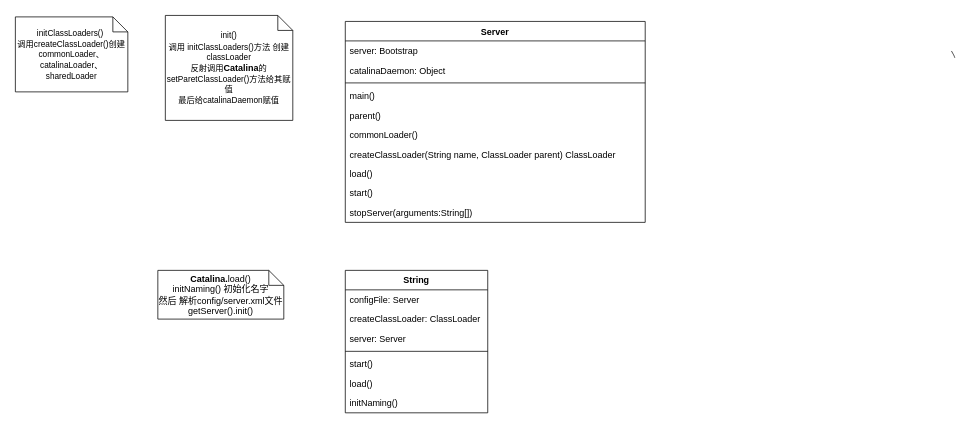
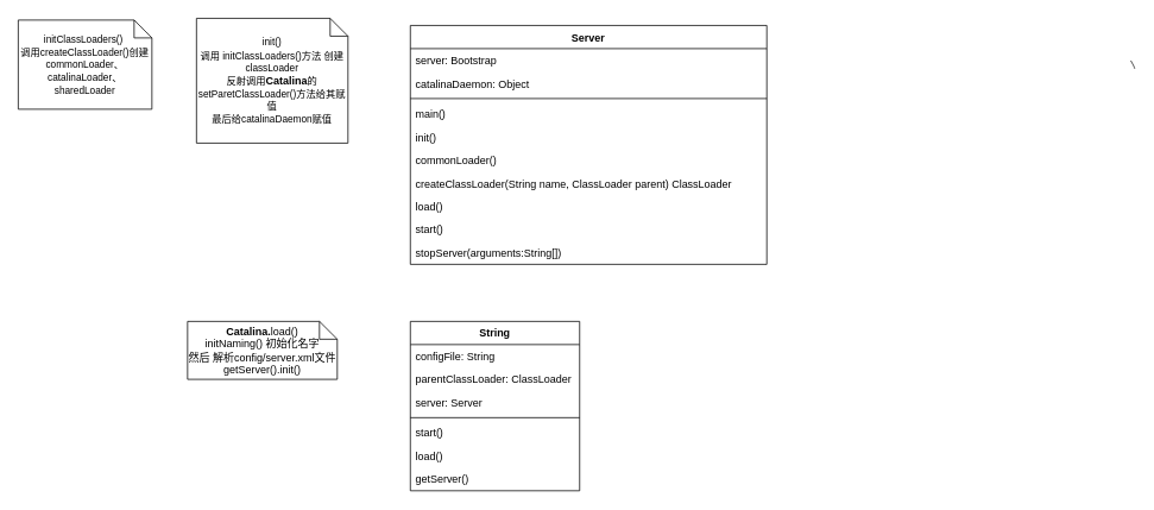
- <mxCell id="7" value="parent()" style="text;strokeColor=none;fillColor=none;align=left;verticalAlign=top;spacingLeft=4;spacingRight=4;overflow=hidden;rotatable=0;points=[[0,0.5],[1,0.5]];portConstraint=eastwest;" vertex="1" parent="2"><mxGeometry y="112" width="400" height="26" as="geometry" /></mxCell>
+ <mxCell id="7" value="init()" style="text;strokeColor=none;fillColor=none;align=left;verticalAlign=top;spacingLeft=4;spacingRight=4;overflow=hidden;rotatable=0;points=[[0,0.5],[1,0.5]];portConstraint=eastwest;" vertex="1" parent="2"><mxGeometry y="112" width="400" height="26" as="geometry" /></mxCell>
- <mxCell id="15" value="configFile: Server" style="text;strokeColor=none;fillColor=none;align=left;verticalAlign=top;spacingLeft=4;spacingRight=4;overflow=hidden;rotatable=0;points=[[0,0.5],[1,0.5]];portConstraint=eastwest;" vertex="1" parent="14"><mxGeometry y="26" width="190" height="26" as="geometry" /></mxCell>
+ <mxCell id="15" value="configFile: String" style="text;strokeColor=none;fillColor=none;align=left;verticalAlign=top;spacingLeft=4;spacingRight=4;overflow=hidden;rotatable=0;points=[[0,0.5],[1,0.5]];portConstraint=eastwest;" vertex="1" parent="14"><mxGeometry y="26" width="190" height="26" as="geometry" /></mxCell>
- <mxCell id="16" value="createClassLoader: ClassLoader " style="text;strokeColor=none;fillColor=none;align=left;verticalAlign=top;spacingLeft=4;spacingRight=4;overflow=hidden;rotatable=0;points=[[0,0.5],[1,0.5]];portConstraint=eastwest;" vertex="1" parent="14"><mxGeometry y="52" width="190" height="26" as="geometry" /></mxCell>
+ <mxCell id="16" value="parentClassLoader: ClassLoader " style="text;strokeColor=none;fillColor=none;align=left;verticalAlign=top;spacingLeft=4;spacingRight=4;overflow=hidden;rotatable=0;points=[[0,0.5],[1,0.5]];portConstraint=eastwest;" vertex="1" parent="14"><mxGeometry y="52" width="190" height="26" as="geometry" /></mxCell>
- <mxCell id="21" value="initNaming()" style="text;strokeColor=none;fillColor=none;align=left;verticalAlign=top;spacingLeft=4;spacingRight=4;overflow=hidden;rotatable=0;points=[[0,0.5],[1,0.5]];portConstraint=eastwest;" vertex="1" parent="14"><mxGeometry y="164" width="190" height="26" as="geometry" /></mxCell>
+ <mxCell id="21" value="getServer()" style="text;strokeColor=none;fillColor=none;align=left;verticalAlign=top;spacingLeft=4;spacingRight=4;overflow=hidden;rotatable=0;points=[[0,0.5],[1,0.5]];portConstraint=eastwest;" vertex="1" parent="14"><mxGeometry y="164" width="190" height="26" as="geometry" /></mxCell>
